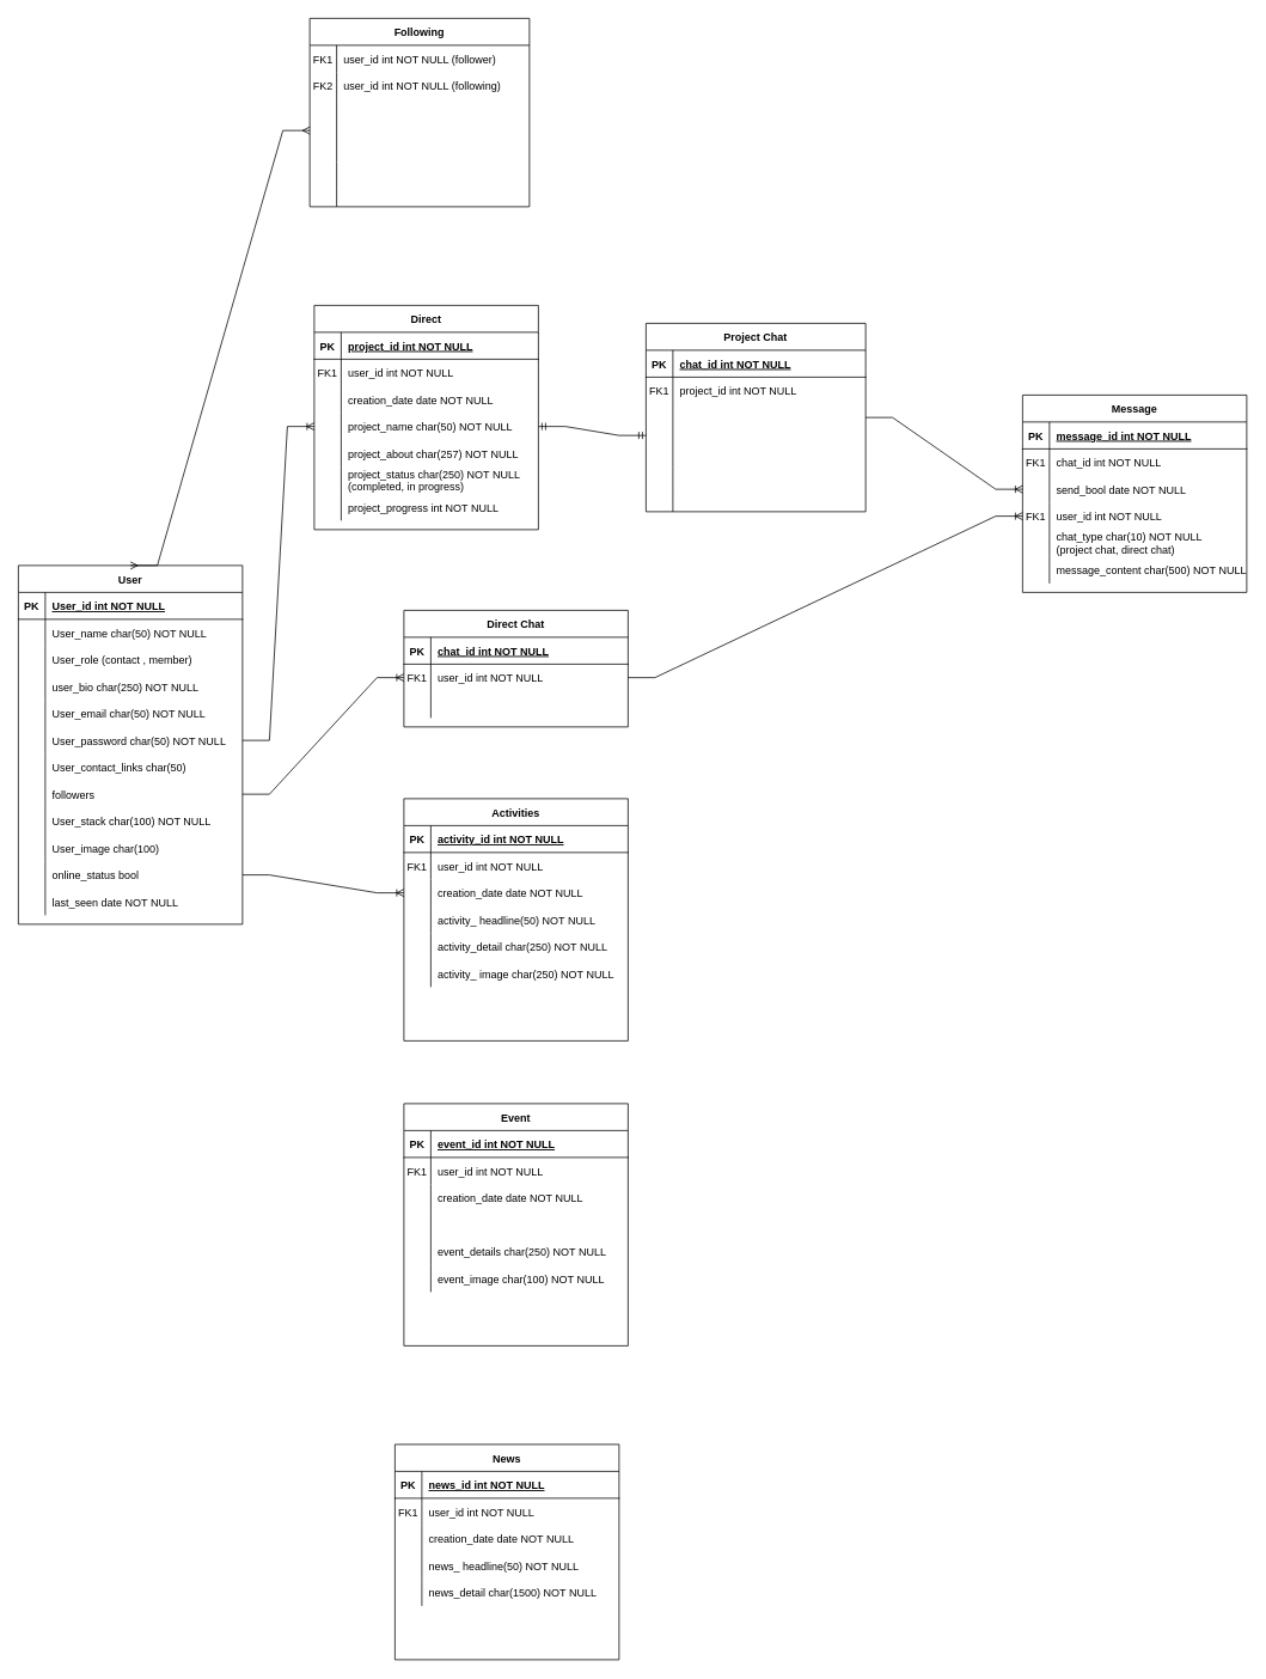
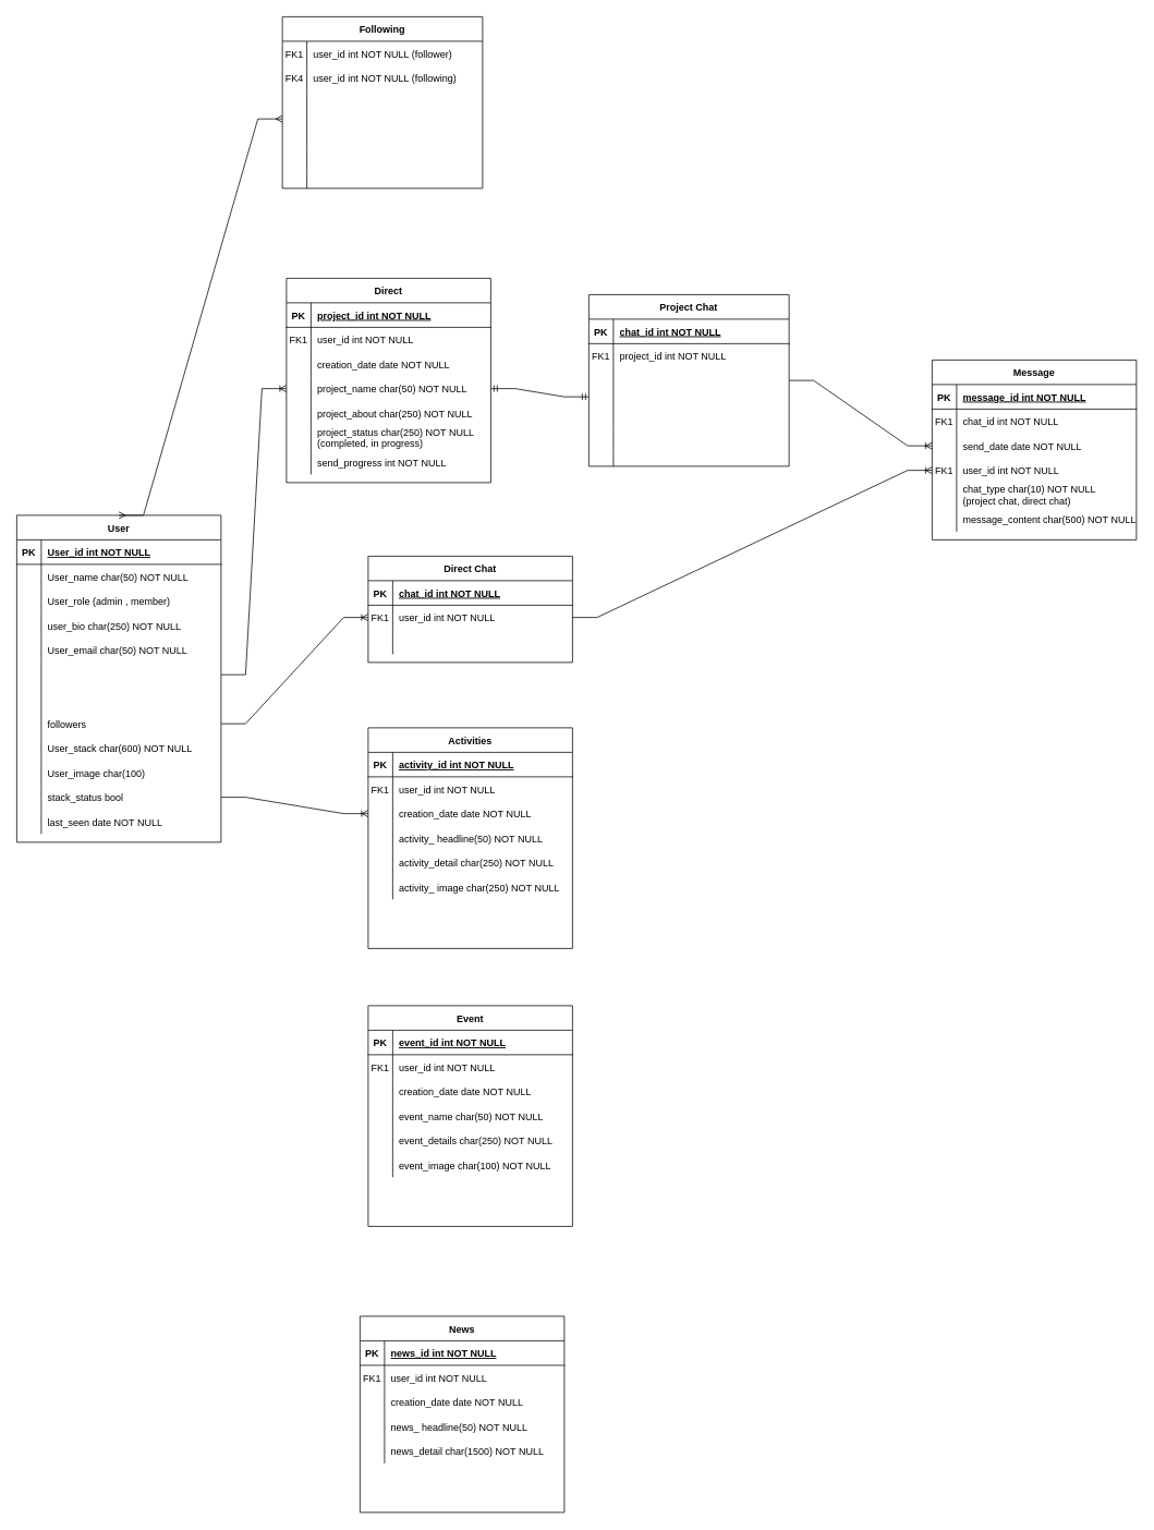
- <mxCell id="165" value="FK2" style="shape=partialRectangle;overflow=hidden;connectable=0;fillColor=none;top=0;left=0;bottom=0;right=0;" parent="164" vertex="1"><mxGeometry width="30" height="30" as="geometry"><mxRectangle width="30" height="30" as="alternateBounds" /></mxGeometry></mxCell>
+ <mxCell id="165" value="FK4" style="shape=partialRectangle;overflow=hidden;connectable=0;fillColor=none;top=0;left=0;bottom=0;right=0;" parent="164" vertex="1"><mxGeometry width="30" height="30" as="geometry"><mxRectangle width="30" height="30" as="alternateBounds" /></mxGeometry></mxCell>
- <mxCell id="17" value="project_about char(257) NOT NULL" style="shape=partialRectangle;overflow=hidden;connectable=0;fillColor=none;top=0;left=0;bottom=0;right=0;align=left;spacingLeft=6;" parent="15" vertex="1"><mxGeometry x="30" width="220" height="30" as="geometry"><mxRectangle width="220" height="30" as="alternateBounds" /></mxGeometry></mxCell>
+ <mxCell id="17" value="project_about char(250) NOT NULL" style="shape=partialRectangle;overflow=hidden;connectable=0;fillColor=none;top=0;left=0;bottom=0;right=0;align=left;spacingLeft=6;" parent="15" vertex="1"><mxGeometry x="30" width="220" height="30" as="geometry"><mxRectangle width="220" height="30" as="alternateBounds" /></mxGeometry></mxCell>
- <mxCell id="86" value="send_bool date NOT NULL" style="shape=partialRectangle;overflow=hidden;connectable=0;fillColor=none;top=0;left=0;bottom=0;right=0;align=left;spacingLeft=6;" parent="84" vertex="1"><mxGeometry x="30" width="220" height="30" as="geometry"><mxRectangle width="220" height="30" as="alternateBounds" /></mxGeometry></mxCell>
+ <mxCell id="86" value="send_date date NOT NULL" style="shape=partialRectangle;overflow=hidden;connectable=0;fillColor=none;top=0;left=0;bottom=0;right=0;align=left;spacingLeft=6;" parent="84" vertex="1"><mxGeometry x="30" width="220" height="30" as="geometry"><mxRectangle width="220" height="30" as="alternateBounds" /></mxGeometry></mxCell>
- <mxCell id="23" value="project_progress int NOT NULL" style="shape=partialRectangle;overflow=hidden;connectable=0;fillColor=none;top=0;left=0;bottom=0;right=0;align=left;spacingLeft=6;" parent="21" vertex="1"><mxGeometry x="30" width="220" height="30" as="geometry"><mxRectangle width="220" height="30" as="alternateBounds" /></mxGeometry></mxCell>
+ <mxCell id="23" value="send_progress int NOT NULL" style="shape=partialRectangle;overflow=hidden;connectable=0;fillColor=none;top=0;left=0;bottom=0;right=0;align=left;spacingLeft=6;" parent="21" vertex="1"><mxGeometry x="30" width="220" height="30" as="geometry"><mxRectangle width="220" height="30" as="alternateBounds" /></mxGeometry></mxCell>
- <mxCell id="49" value="User_role (contact , member)" style="shape=partialRectangle;overflow=hidden;connectable=0;fillColor=none;top=0;left=0;bottom=0;right=0;align=left;spacingLeft=6;" parent="47" vertex="1"><mxGeometry x="30" width="220" height="30" as="geometry"><mxRectangle width="220" height="30" as="alternateBounds" /></mxGeometry></mxCell>
+ <mxCell id="49" value="User_role (admin , member)" style="shape=partialRectangle;overflow=hidden;connectable=0;fillColor=none;top=0;left=0;bottom=0;right=0;align=left;spacingLeft=6;" parent="47" vertex="1"><mxGeometry x="30" width="220" height="30" as="geometry"><mxRectangle width="220" height="30" as="alternateBounds" /></mxGeometry></mxCell>
- <mxCell id="58" value="User_password char(50) NOT NULL" style="shape=partialRectangle;overflow=hidden;connectable=0;fillColor=none;top=0;left=0;bottom=0;right=0;align=left;spacingLeft=6;" parent="56" vertex="1"><mxGeometry x="30" width="220" height="30" as="geometry"><mxRectangle width="220" height="30" as="alternateBounds" /></mxGeometry></mxCell>
- <mxCell id="61" value="User_contact_links char(50) " style="shape=partialRectangle;overflow=hidden;connectable=0;fillColor=none;top=0;left=0;bottom=0;right=0;align=left;spacingLeft=6;" parent="59" vertex="1"><mxGeometry x="30" width="220" height="30" as="geometry"><mxRectangle width="220" height="30" as="alternateBounds" /></mxGeometry></mxCell>
- <mxCell id="67" value="User_stack char(100) NOT NULL" style="shape=partialRectangle;overflow=hidden;connectable=0;fillColor=none;top=0;left=0;bottom=0;right=0;align=left;spacingLeft=6;" parent="65" vertex="1"><mxGeometry x="30" width="220" height="30" as="geometry"><mxRectangle width="220" height="30" as="alternateBounds" /></mxGeometry></mxCell>
+ <mxCell id="67" value="User_stack char(600) NOT NULL" style="shape=partialRectangle;overflow=hidden;connectable=0;fillColor=none;top=0;left=0;bottom=0;right=0;align=left;spacingLeft=6;" parent="65" vertex="1"><mxGeometry x="30" width="220" height="30" as="geometry"><mxRectangle width="220" height="30" as="alternateBounds" /></mxGeometry></mxCell>
- <mxCell id="73" value="online_status bool " style="shape=partialRectangle;overflow=hidden;connectable=0;fillColor=none;top=0;left=0;bottom=0;right=0;align=left;spacingLeft=6;" parent="71" vertex="1"><mxGeometry x="30" width="220" height="30" as="geometry"><mxRectangle width="220" height="30" as="alternateBounds" /></mxGeometry></mxCell>
+ <mxCell id="73" value="stack_status bool " style="shape=partialRectangle;overflow=hidden;connectable=0;fillColor=none;top=0;left=0;bottom=0;right=0;align=left;spacingLeft=6;" parent="71" vertex="1"><mxGeometry x="30" width="220" height="30" as="geometry"><mxRectangle width="220" height="30" as="alternateBounds" /></mxGeometry></mxCell>
+ <mxCell id="118" value="event_name char(50) NOT NULL" style="shape=partialRectangle;overflow=hidden;connectable=0;fillColor=none;top=0;left=0;bottom=0;right=0;align=left;spacingLeft=6;" parent="116" vertex="1"><mxGeometry x="30" width="220" height="30" as="geometry"><mxRectangle width="220" height="30" as="alternateBounds" /></mxGeometry></mxCell>
